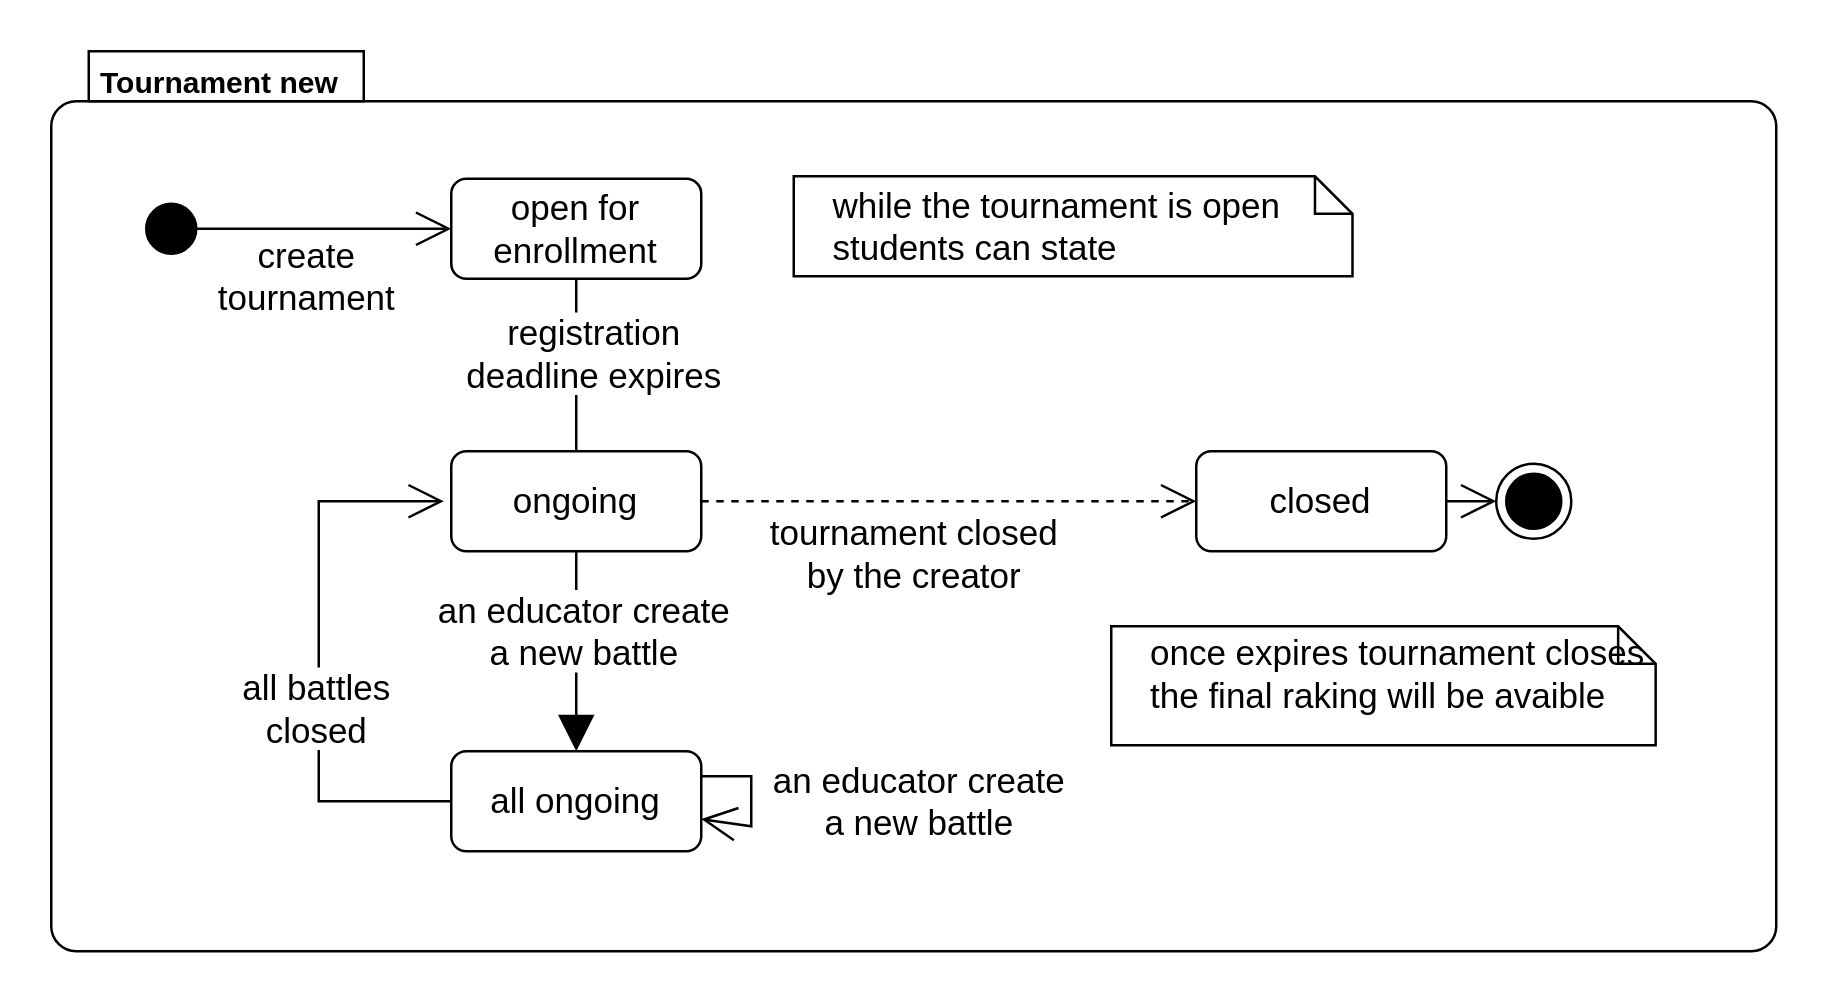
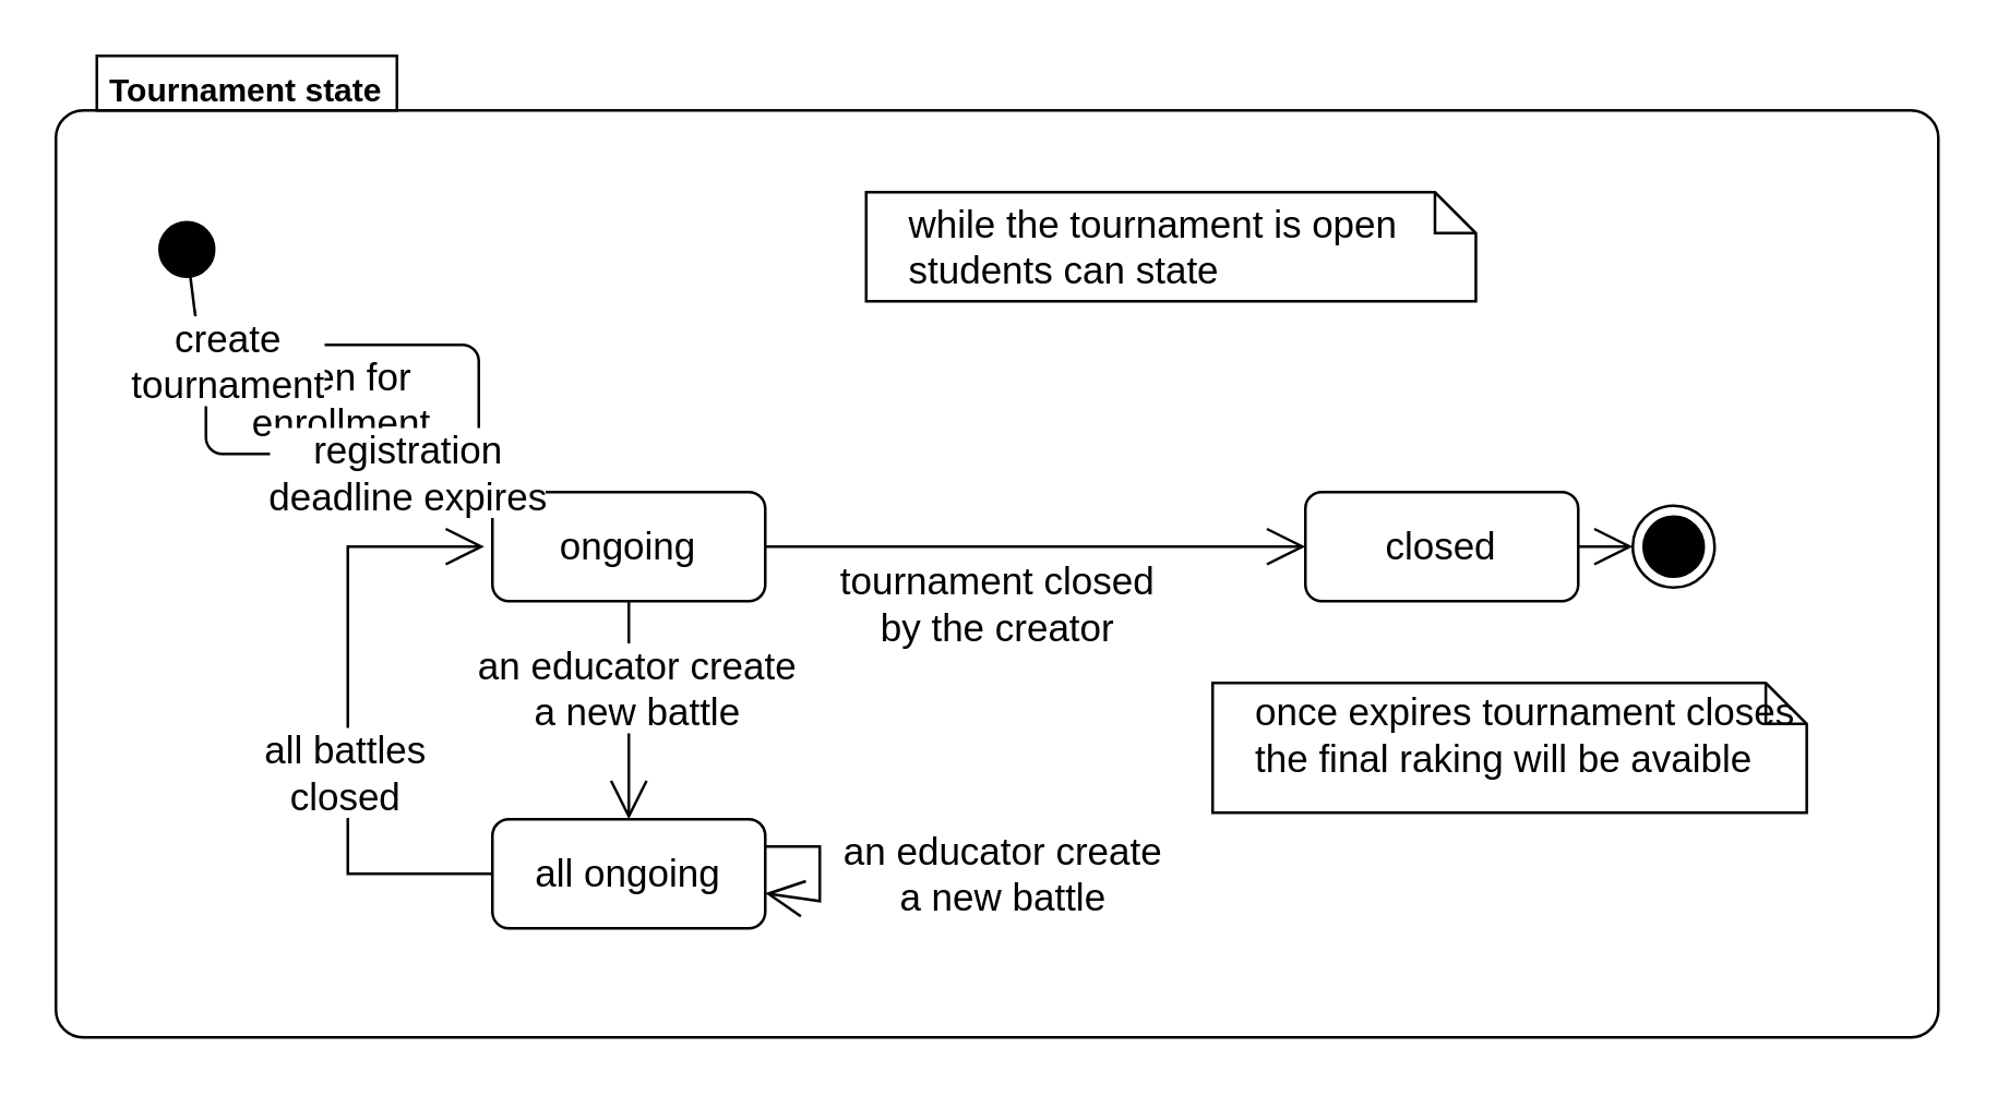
- <mxCell id="2" value="&lt;b style=&quot;font-size: 13px;&quot;&gt;&lt;font style=&quot;font-size: 12px;&quot;&gt;Tournament new&lt;/font&gt;&lt;/b&gt;" style="shape=mxgraph.sysml.compState;align=left;verticalAlign=top;spacingTop=-3;spacingLeft=18;strokeWidth=1;recursiveResize=0;html=1;fontSize=14;" parent="1" vertex="1"><mxGeometry x="20" y="20" width="690" height="360" as="geometry" /></mxCell>
+ <mxCell id="2" value="&lt;b style=&quot;font-size: 13px;&quot;&gt;&lt;font style=&quot;font-size: 12px;&quot;&gt;Tournament state&lt;/font&gt;&lt;/b&gt;" style="shape=mxgraph.sysml.compState;align=left;verticalAlign=top;spacingTop=-3;spacingLeft=18;strokeWidth=1;recursiveResize=0;html=1;fontSize=14;" parent="1" vertex="1"><mxGeometry x="20" y="20" width="690" height="360" as="geometry" /></mxCell>
- <mxCell id="4" value="open for enrollment" style="strokeColor=inherit;fillColor=inherit;gradientColor=inherit;shape=rect;html=1;rounded=1;whiteSpace=wrap;align=center;fontSize=14;" parent="2" vertex="1"><mxGeometry x="160" y="51" width="100" height="40" as="geometry" /></mxCell>
+ <mxCell id="4" value="open for enrollment" style="strokeColor=inherit;fillColor=inherit;gradientColor=inherit;shape=rect;html=1;rounded=1;whiteSpace=wrap;align=center;fontSize=14;" parent="2" vertex="1"><mxGeometry x="55" y="106" width="100" height="40" as="geometry" /></mxCell>
- <mxCell id="8" value="" style="strokeColor=inherit;fillColor=inherit;gradientColor=inherit;edgeStyle=none;html=1;endArrow=open;endSize=12;rounded=0;fontSize=14;dashed=1;" parent="2" source="10" target="5" edge="1"><mxGeometry relative="1" as="geometry" /></mxCell>
+ <mxCell id="8" value="" style="strokeColor=inherit;fillColor=inherit;gradientColor=inherit;edgeStyle=none;html=1;endArrow=open;endSize=12;rounded=0;fontSize=14;" parent="2" source="10" target="5" edge="1"><mxGeometry relative="1" as="geometry" /></mxCell>
- <mxCell id="19" value="" style="strokeColor=inherit;fillColor=inherit;gradientColor=inherit;edgeStyle=none;html=1;endArrow=block;endSize=12;rounded=0;fontSize=14;" parent="2" source="10" target="18" edge="1"><mxGeometry relative="1" as="geometry"><mxPoint x="368" y="150" as="sourcePoint" /><mxPoint x="373.614" y="231.0" as="targetPoint" /></mxGeometry></mxCell>
+ <mxCell id="19" value="" style="strokeColor=inherit;fillColor=inherit;gradientColor=inherit;edgeStyle=none;html=1;endArrow=open;endSize=12;rounded=0;fontSize=14;" parent="2" source="10" target="18" edge="1"><mxGeometry relative="1" as="geometry"><mxPoint x="368" y="150" as="sourcePoint" /><mxPoint x="373.614" y="231.0" as="targetPoint" /></mxGeometry></mxCell>
